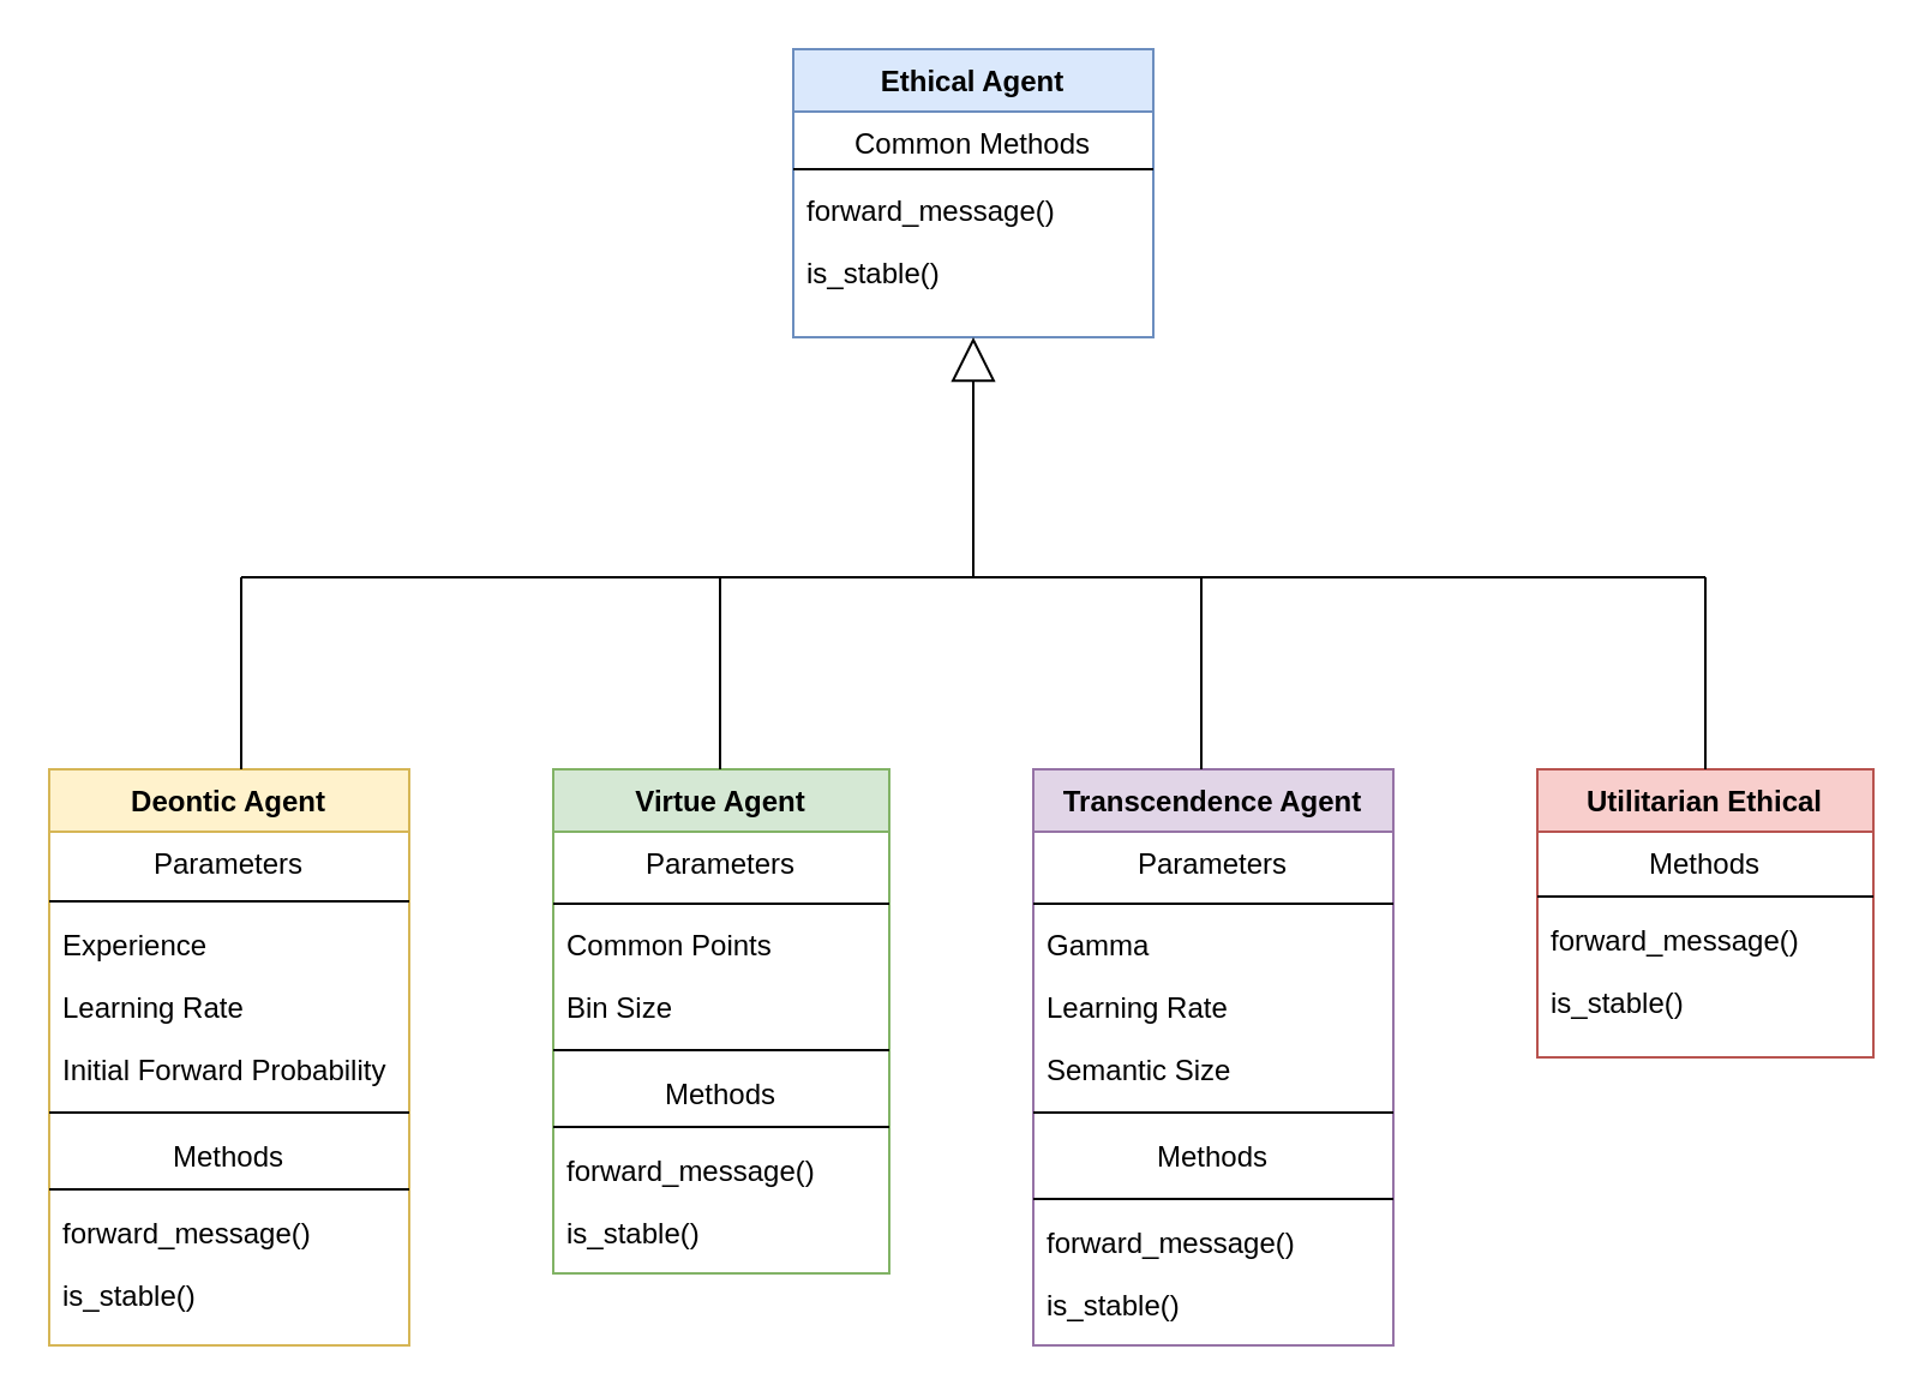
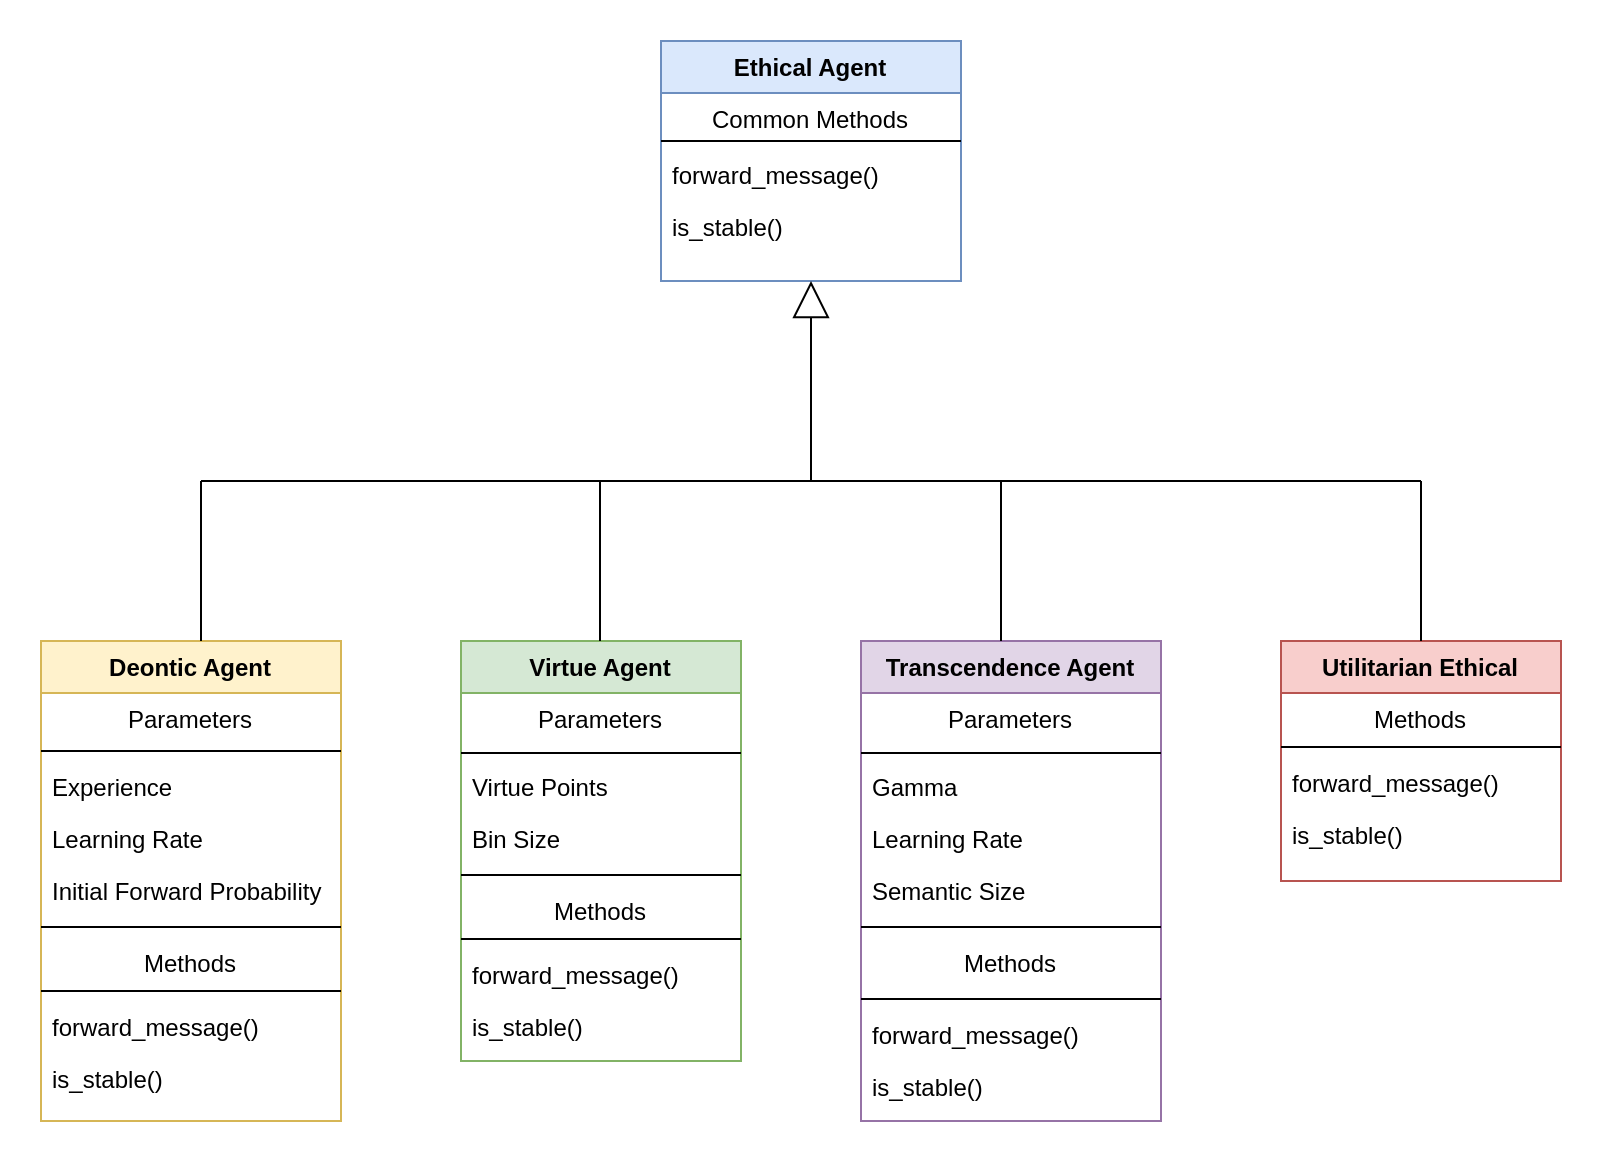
- <mxCell id="21" value="Common Points" style="text;align=left;verticalAlign=top;spacingLeft=4;spacingRight=4;overflow=hidden;rotatable=0;points=[[0,0.5],[1,0.5]];portConstraint=eastwest;" vertex="1" parent="18"><mxGeometry y="60" width="140" height="26" as="geometry" /></mxCell>
+ <mxCell id="21" value="Virtue Points" style="text;align=left;verticalAlign=top;spacingLeft=4;spacingRight=4;overflow=hidden;rotatable=0;points=[[0,0.5],[1,0.5]];portConstraint=eastwest;" vertex="1" parent="18"><mxGeometry y="60" width="140" height="26" as="geometry" /></mxCell>
